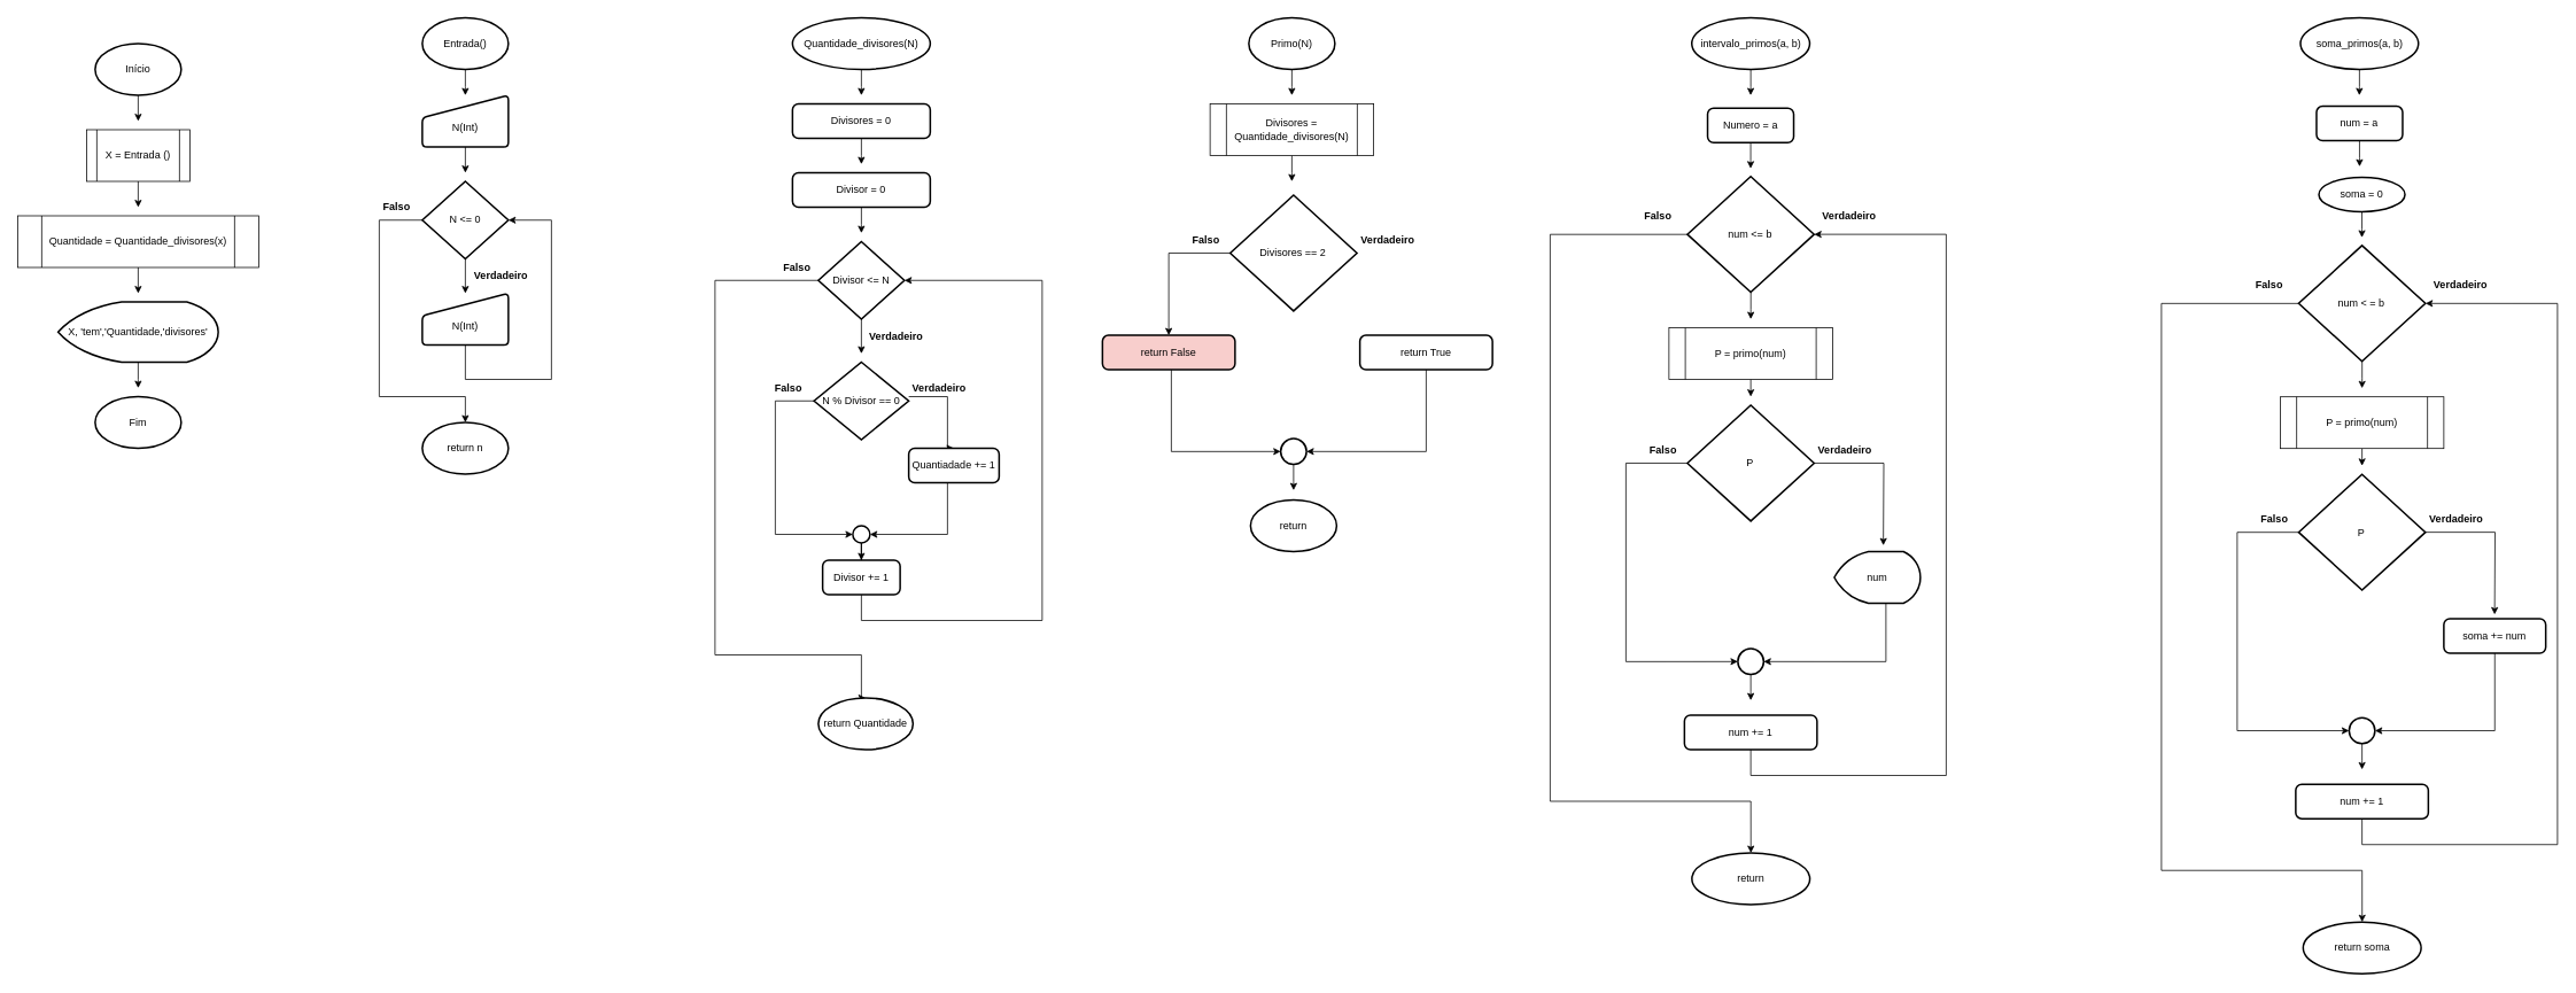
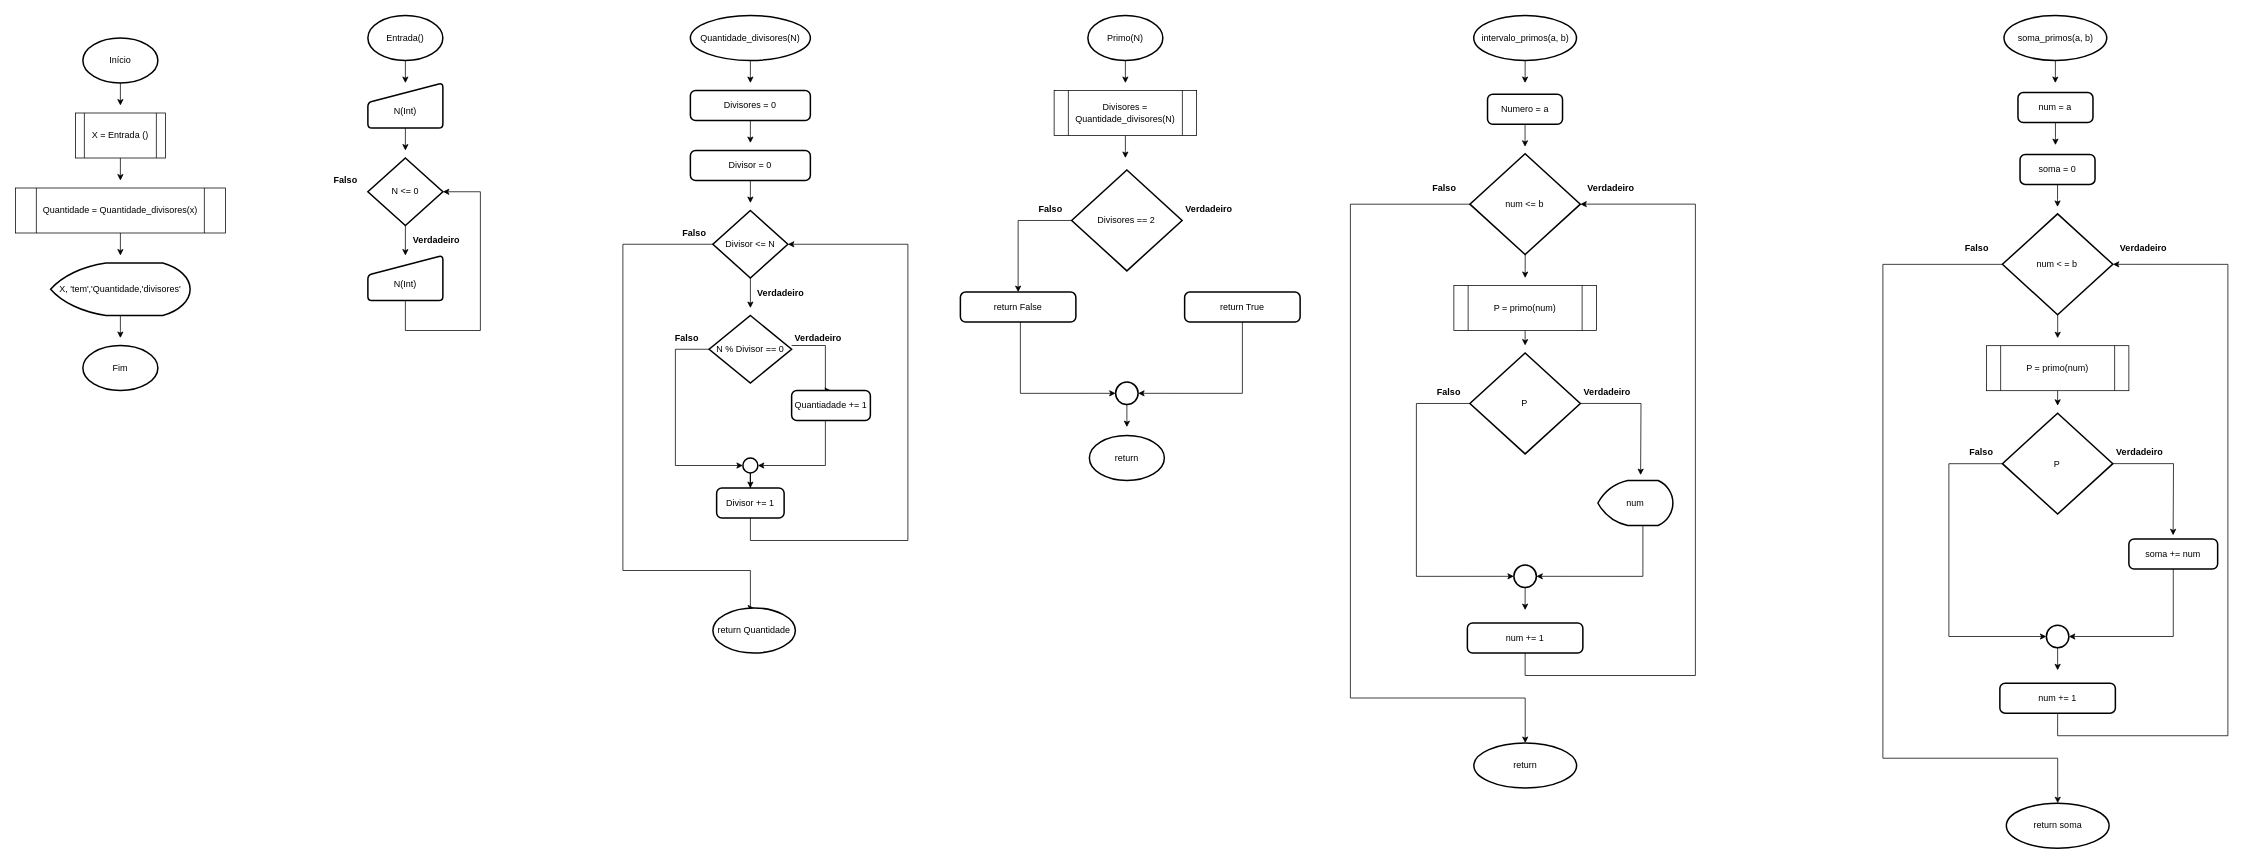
- <mxCell id="96" value="soma = 0" style="ellipse;whiteSpace=wrap;html=1;absoluteArcSize=1;arcSize=14;strokeWidth=2;" vertex="1" parent="1"><mxGeometry x="2692.87" y="205.25" width="100" height="40" as="geometry" /></mxCell>
+ <mxCell id="96" value="soma = 0" style="rounded=1;whiteSpace=wrap;html=1;absoluteArcSize=1;arcSize=14;strokeWidth=2;" vertex="1" parent="1"><mxGeometry x="2692.87" y="205.25" width="100" height="40" as="geometry" /></mxCell>
- <mxCell id="16" style="edgeStyle=orthogonalEdgeStyle;rounded=0;orthogonalLoop=1;jettySize=auto;html=1;entryX=0.5;entryY=0;entryDx=0;entryDy=0;entryPerimeter=0;" parent="1" source="17" target="21" edge="1"><mxGeometry relative="1" as="geometry"><Array as="points"><mxPoint x="440" y="255" /><mxPoint x="440" y="460" /><mxPoint x="540" y="460" /></Array></mxGeometry></mxCell>
- <mxCell id="59" value="return False" style="rounded=1;whiteSpace=wrap;html=1;absoluteArcSize=1;arcSize=14;strokeWidth=2;fillColor=#f8cecc;" parent="1" vertex="1"><mxGeometry x="1280" y="388.75" width="154" height="40" as="geometry" /></mxCell>
+ <mxCell id="59" value="return False" style="rounded=1;whiteSpace=wrap;html=1;absoluteArcSize=1;arcSize=14;strokeWidth=2;" parent="1" vertex="1"><mxGeometry x="1280" y="388.75" width="154" height="40" as="geometry" /></mxCell>
- <mxCell id="21" value="return n" style="strokeWidth=2;html=1;shape=mxgraph.flowchart.start_1;whiteSpace=wrap;" parent="1" vertex="1"><mxGeometry x="490" y="490" width="100" height="60" as="geometry" /></mxCell>
